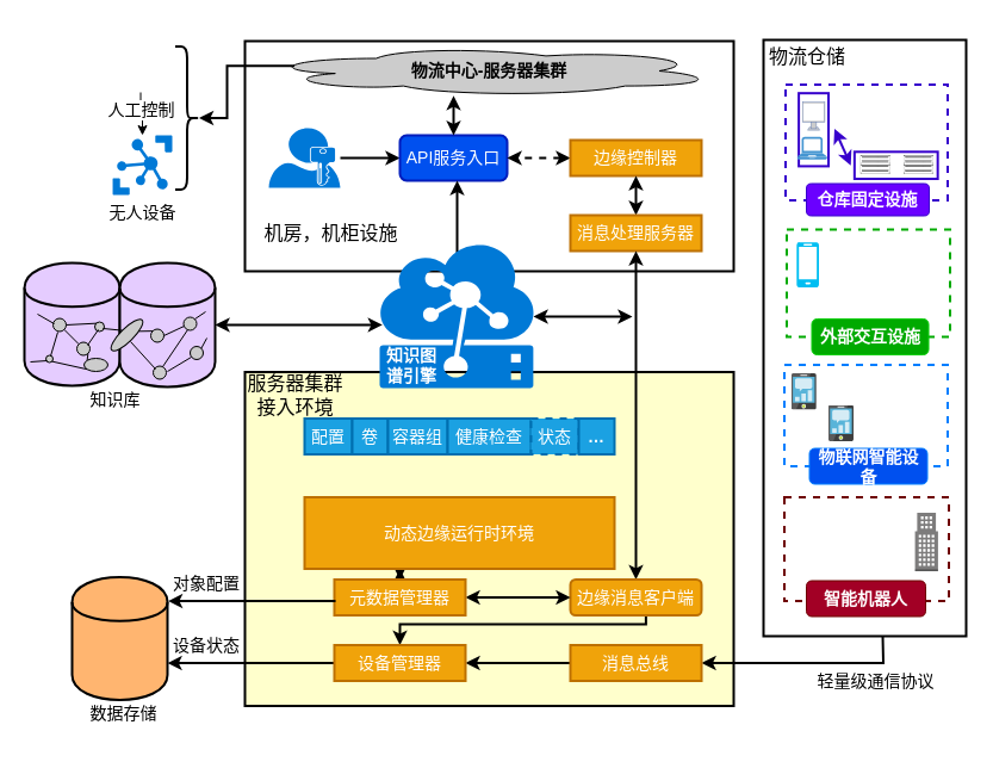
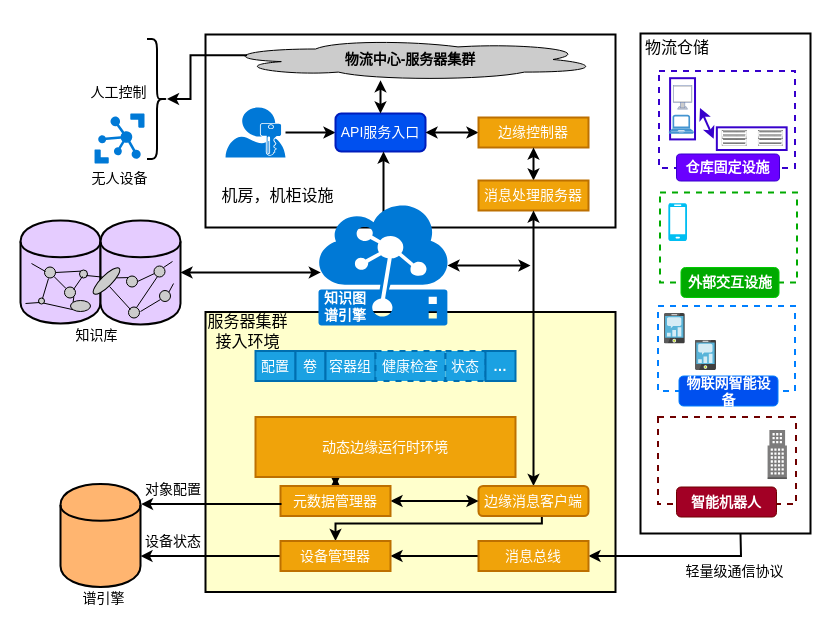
- <mxCell id="116" value="" style="edgeStyle=orthogonalEdgeStyle;rounded=0;orthogonalLoop=1;jettySize=auto;html=1;" parent="1" source="117" target="118" edge="1"><mxGeometry relative="1" as="geometry" /></mxCell>
- <mxCell id="8" style="edgeStyle=orthogonalEdgeStyle;rounded=0;orthogonalLoop=1;jettySize=auto;html=1;entryX=1;entryY=0.5;entryDx=0;entryDy=0;startArrow=classic;startFill=1;strokeWidth=2;dashed=1;" parent="1" source="9" target="7" edge="1"><mxGeometry relative="1" as="geometry" /></mxCell>
+ <mxCell id="8" style="edgeStyle=orthogonalEdgeStyle;rounded=0;orthogonalLoop=1;jettySize=auto;html=1;entryX=1;entryY=0.5;entryDx=0;entryDy=0;startArrow=classic;startFill=1;strokeWidth=2;" parent="1" source="9" target="7" edge="1"><mxGeometry relative="1" as="geometry" /></mxCell>
- <mxCell id="19" value="&lt;span style=&quot;font-size: 14px&quot;&gt;健康检查&lt;/span&gt;" style="rounded=0;whiteSpace=wrap;html=1;strokeColor=#006EAF;strokeWidth=2;fillColor=#1ba1e2;fontColor=#ffffff;" parent="1" vertex="1"><mxGeometry x="375" y="350.5" width="70" height="30" as="geometry" /></mxCell>
+ <mxCell id="19" value="&lt;span style=&quot;font-size: 14px&quot;&gt;健康检查&lt;/span&gt;" style="rounded=0;whiteSpace=wrap;html=1;strokeColor=#006EAF;strokeWidth=2;fillColor=#1ba1e2;fontColor=#ffffff;dashed=1;" parent="1" vertex="1"><mxGeometry x="375" y="350.5" width="70" height="30" as="geometry" /></mxCell>
- <mxCell id="111" value="&lt;span style=&quot;font-size: 14px&quot;&gt;数据存储&lt;/span&gt;" style="rounded=0;whiteSpace=wrap;html=1;fillColor=none;strokeColor=none;" parent="1" vertex="1"><mxGeometry x="58" y="578.5" width="91" height="38" as="geometry" /></mxCell>
+ <mxCell id="111" value="&lt;span style=&quot;font-size: 14px&quot;&gt;谱引擎&lt;/span&gt;" style="rounded=0;whiteSpace=wrap;html=1;fillColor=none;strokeColor=none;" parent="1" vertex="1"><mxGeometry x="58" y="578.5" width="91" height="38" as="geometry" /></mxCell>
